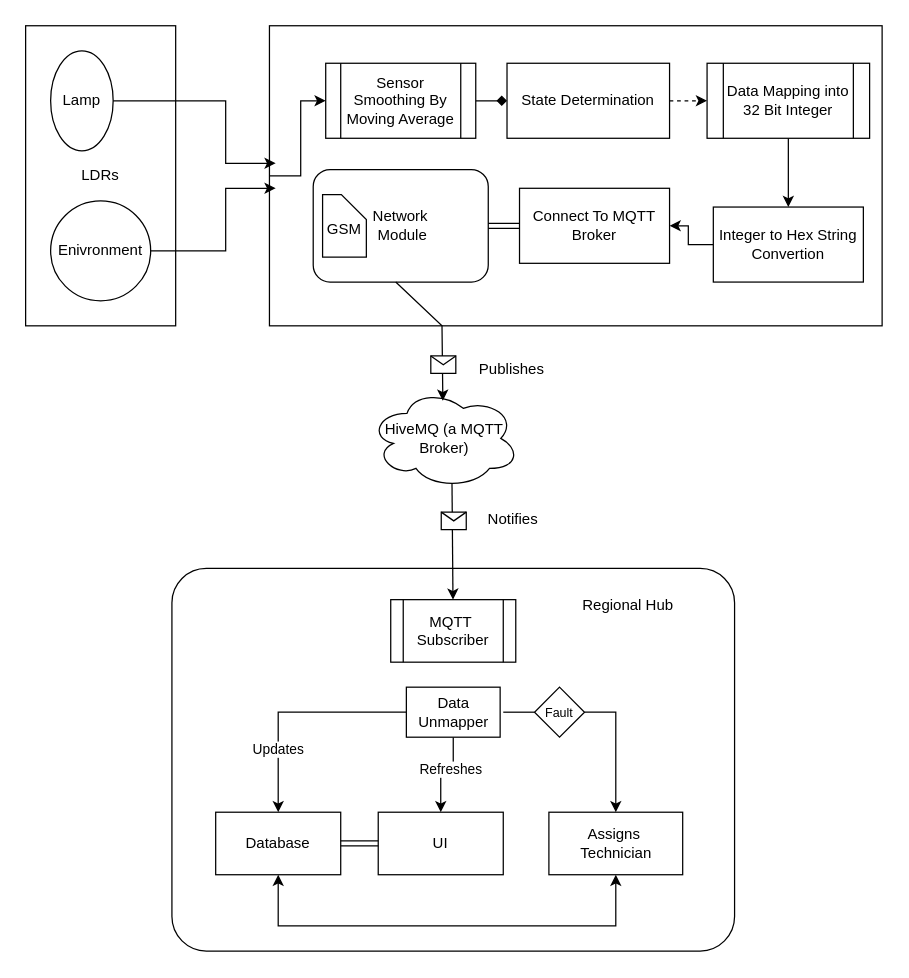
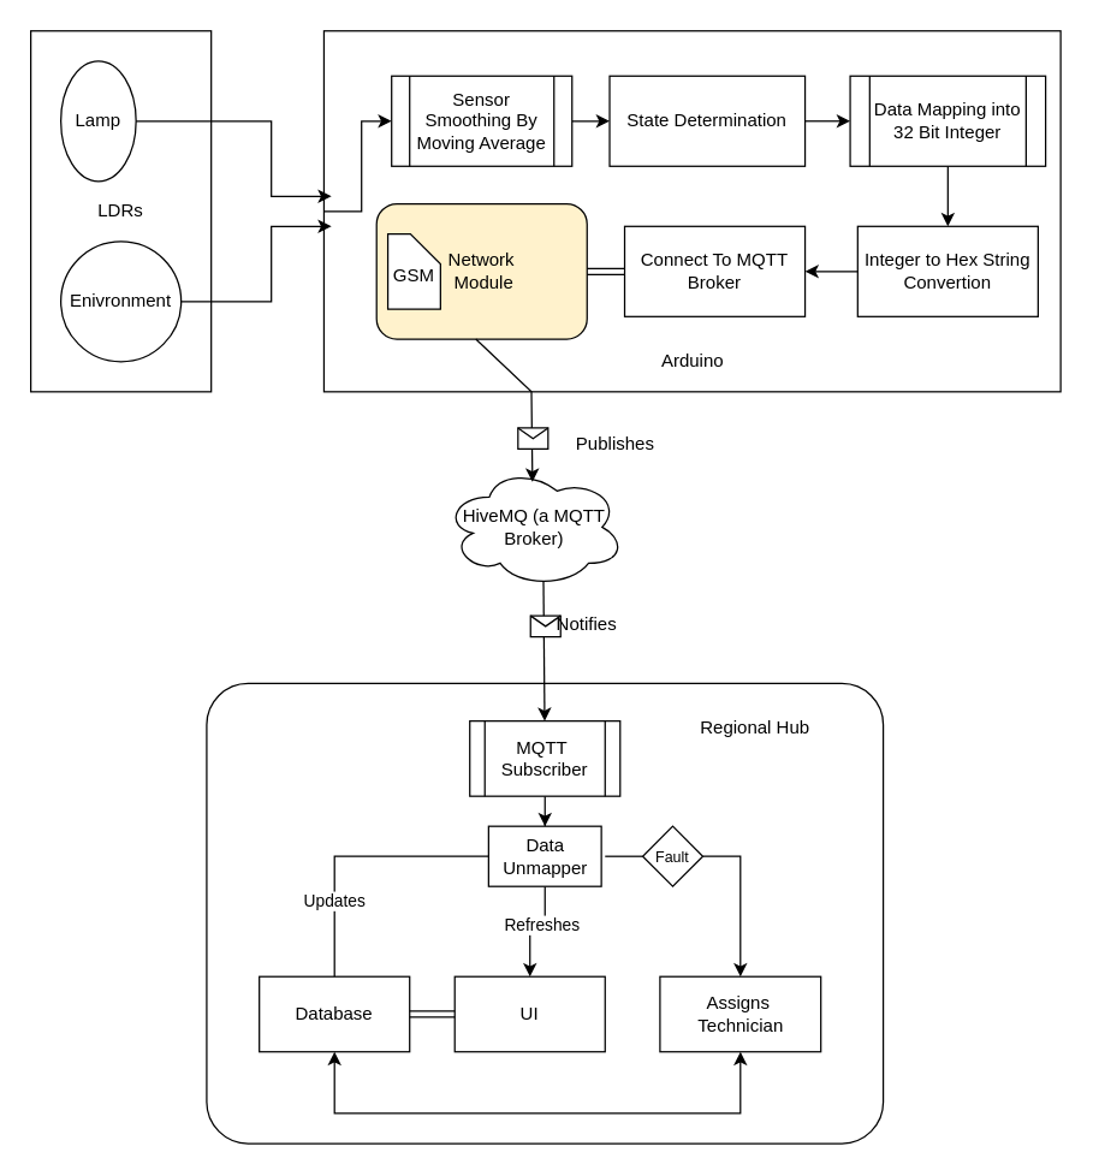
- <mxCell id="17" style="edgeStyle=orthogonalEdgeStyle;rounded=0;orthogonalLoop=1;jettySize=auto;html=1;exitX=1;exitY=0.5;exitDx=0;exitDy=0;endArrow=diamond;" parent="1" source="18" target="12" edge="1"><mxGeometry relative="1" as="geometry" /></mxCell>
+ <mxCell id="17" style="edgeStyle=orthogonalEdgeStyle;rounded=0;orthogonalLoop=1;jettySize=auto;html=1;exitX=1;exitY=0.5;exitDx=0;exitDy=0;" parent="1" source="18" target="12" edge="1"><mxGeometry relative="1" as="geometry" /></mxCell>
- <mxCell id="15" value="" style="endArrow=classic;html=1;rounded=0;exitX=1;exitY=0.5;exitDx=0;exitDy=0;entryX=0;entryY=0.5;entryDx=0;entryDy=0;dashed=1;" parent="1" source="12" target="11" edge="1"><mxGeometry width="50" height="50" relative="1" as="geometry"><mxPoint x="380" y="250" as="sourcePoint" /><mxPoint x="430" y="200" as="targetPoint" /></mxGeometry></mxCell>
+ <mxCell id="15" value="" style="endArrow=classic;html=1;rounded=0;exitX=1;exitY=0.5;exitDx=0;exitDy=0;entryX=0;entryY=0.5;entryDx=0;entryDy=0;" parent="1" source="12" target="11" edge="1"><mxGeometry width="50" height="50" relative="1" as="geometry"><mxPoint x="380" y="250" as="sourcePoint" /><mxPoint x="430" y="200" as="targetPoint" /></mxGeometry></mxCell>
- <mxCell id="3" value="&lt;div&gt;Network&lt;/div&gt;&lt;div&gt;&amp;nbsp;Module&lt;/div&gt;" style="rounded=1;whiteSpace=wrap;html=1;" parent="1" vertex="1"><mxGeometry x="250" y="135" width="140" height="90" as="geometry" /></mxCell>
+ <mxCell id="3" value="&lt;div&gt;Network&lt;/div&gt;&lt;div&gt;&amp;nbsp;Module&lt;/div&gt;" style="rounded=1;whiteSpace=wrap;html=1;fillColor=#fff2cc;" parent="1" vertex="1"><mxGeometry x="250" y="135" width="140" height="90" as="geometry" /></mxCell>
- <mxCell id="14" value="Integer to Hex String Convertion" style="whiteSpace=wrap;html=1;" parent="1" vertex="1"><mxGeometry x="570" y="165" width="120" height="60" as="geometry" /></mxCell>
+ <mxCell id="14" value="Integer to Hex String Convertion" style="whiteSpace=wrap;html=1;" parent="1" vertex="1"><mxGeometry x="570" y="150" width="120" height="60" as="geometry" /></mxCell>
+ <mxCell id="22" value="&lt;div&gt;Arduino&lt;/div&gt;" style="text;html=1;align=center;verticalAlign=middle;whiteSpace=wrap;rounded=0;" parent="1" vertex="1"><mxGeometry x="402.5" y="225" width="115" height="30" as="geometry" /></mxCell>
- <mxCell id="37" value="Notifies" style="text;html=1;align=center;verticalAlign=middle;whiteSpace=wrap;rounded=0;" parent="1" vertex="1"><mxGeometry x="380" y="400" width="60" height="30" as="geometry" /></mxCell>
+ <mxCell id="37" value="Notifies" style="text;html=1;align=center;verticalAlign=middle;whiteSpace=wrap;rounded=0;" parent="1" vertex="1"><mxGeometry x="360" y="400" width="60" height="30" as="geometry" /></mxCell>
+ <mxCell id="26" value="" style="edgeStyle=orthogonalEdgeStyle;rounded=0;orthogonalLoop=1;jettySize=auto;html=1;" parent="1" source="27" target="36" edge="1"><mxGeometry relative="1" as="geometry" /></mxCell>
- <mxCell id="34" style="edgeStyle=orthogonalEdgeStyle;rounded=0;orthogonalLoop=1;jettySize=auto;html=1;exitX=0;exitY=0.5;exitDx=0;exitDy=0;entryX=0.5;entryY=0;entryDx=0;entryDy=0;" parent="1" source="36" target="38" edge="1"><mxGeometry relative="1" as="geometry" /></mxCell>
+ <mxCell id="34" style="edgeStyle=orthogonalEdgeStyle;rounded=0;orthogonalLoop=1;jettySize=auto;html=1;exitX=0;exitY=0.5;exitDx=0;exitDy=0;entryX=0.5;entryY=0;entryDx=0;entryDy=0;endArrow=none;" parent="1" source="36" target="38" edge="1"><mxGeometry relative="1" as="geometry" /></mxCell>
